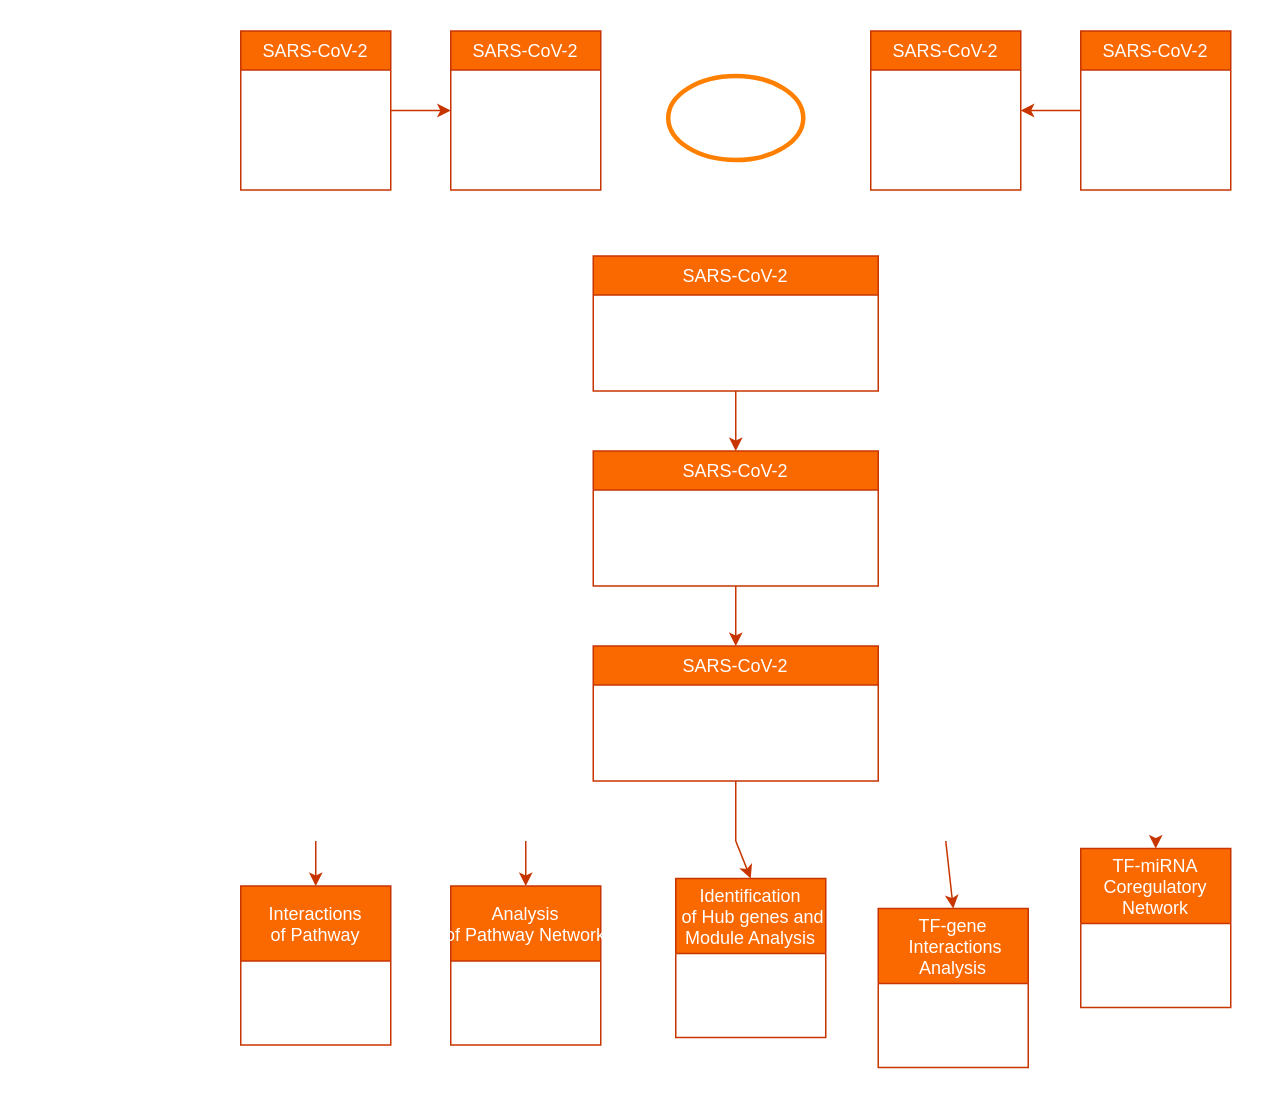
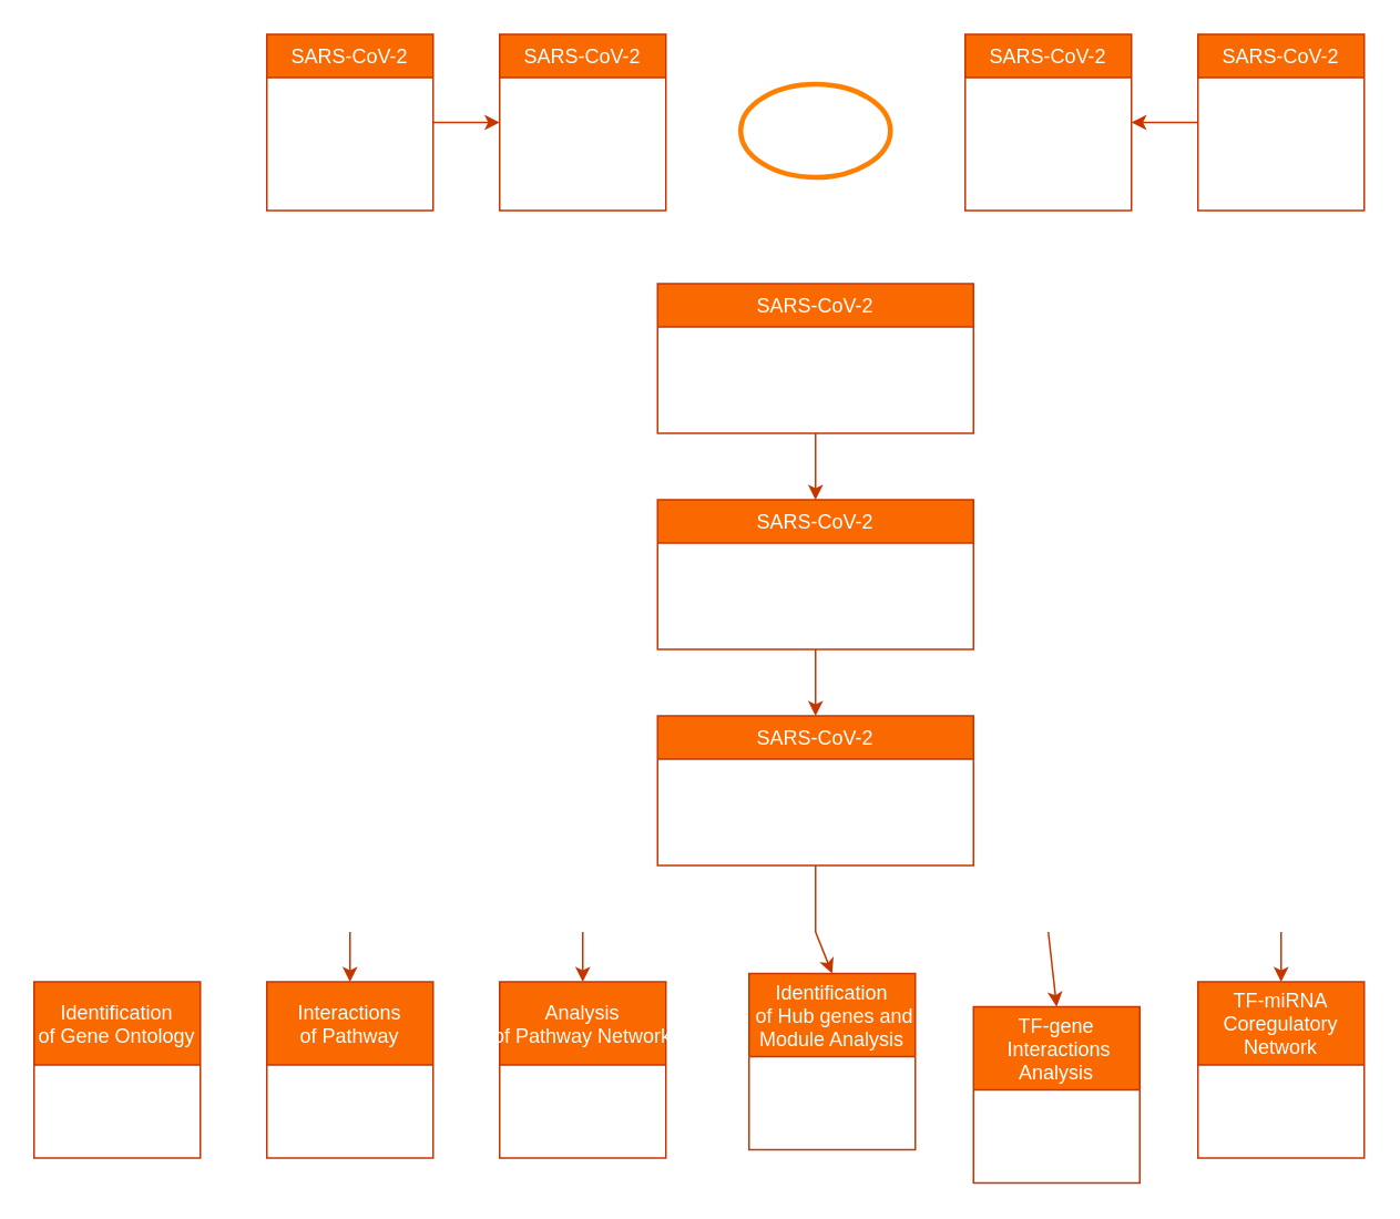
- <mxCell id="18" value="TF-miRNA &#10;Coregulatory &#10;Network" style="swimlane;fontStyle=0;childLayout=stackLayout;horizontal=1;startSize=50;fillColor=#fa6800;horizontalStack=0;resizeParent=1;resizeParentMax=0;resizeLast=0;collapsible=1;marginBottom=0;strokeColor=#C73500;fontColor=#ffffff;" vertex="1" parent="1"><mxGeometry x="720" y="565" width="100" height="106" as="geometry" /></mxCell>
+ <mxCell id="18" value="TF-miRNA &#10;Coregulatory &#10;Network" style="swimlane;fontStyle=0;childLayout=stackLayout;horizontal=1;startSize=50;fillColor=#fa6800;horizontalStack=0;resizeParent=1;resizeParentMax=0;resizeLast=0;collapsible=1;marginBottom=0;strokeColor=#C73500;fontColor=#ffffff;" vertex="1" parent="1"><mxGeometry x="720" y="590" width="100" height="106" as="geometry" /></mxCell>
+ <mxCell id="10" value="Identification&#10;of Gene Ontology" style="swimlane;fontStyle=0;childLayout=stackLayout;horizontal=1;startSize=50;fillColor=#fa6800;horizontalStack=0;resizeParent=1;resizeParentMax=0;resizeLast=0;collapsible=1;marginBottom=0;strokeColor=#C73500;fontColor=#ffffff;" vertex="1" parent="1"><mxGeometry x="20" y="590" width="100" height="106" as="geometry" /></mxCell>
